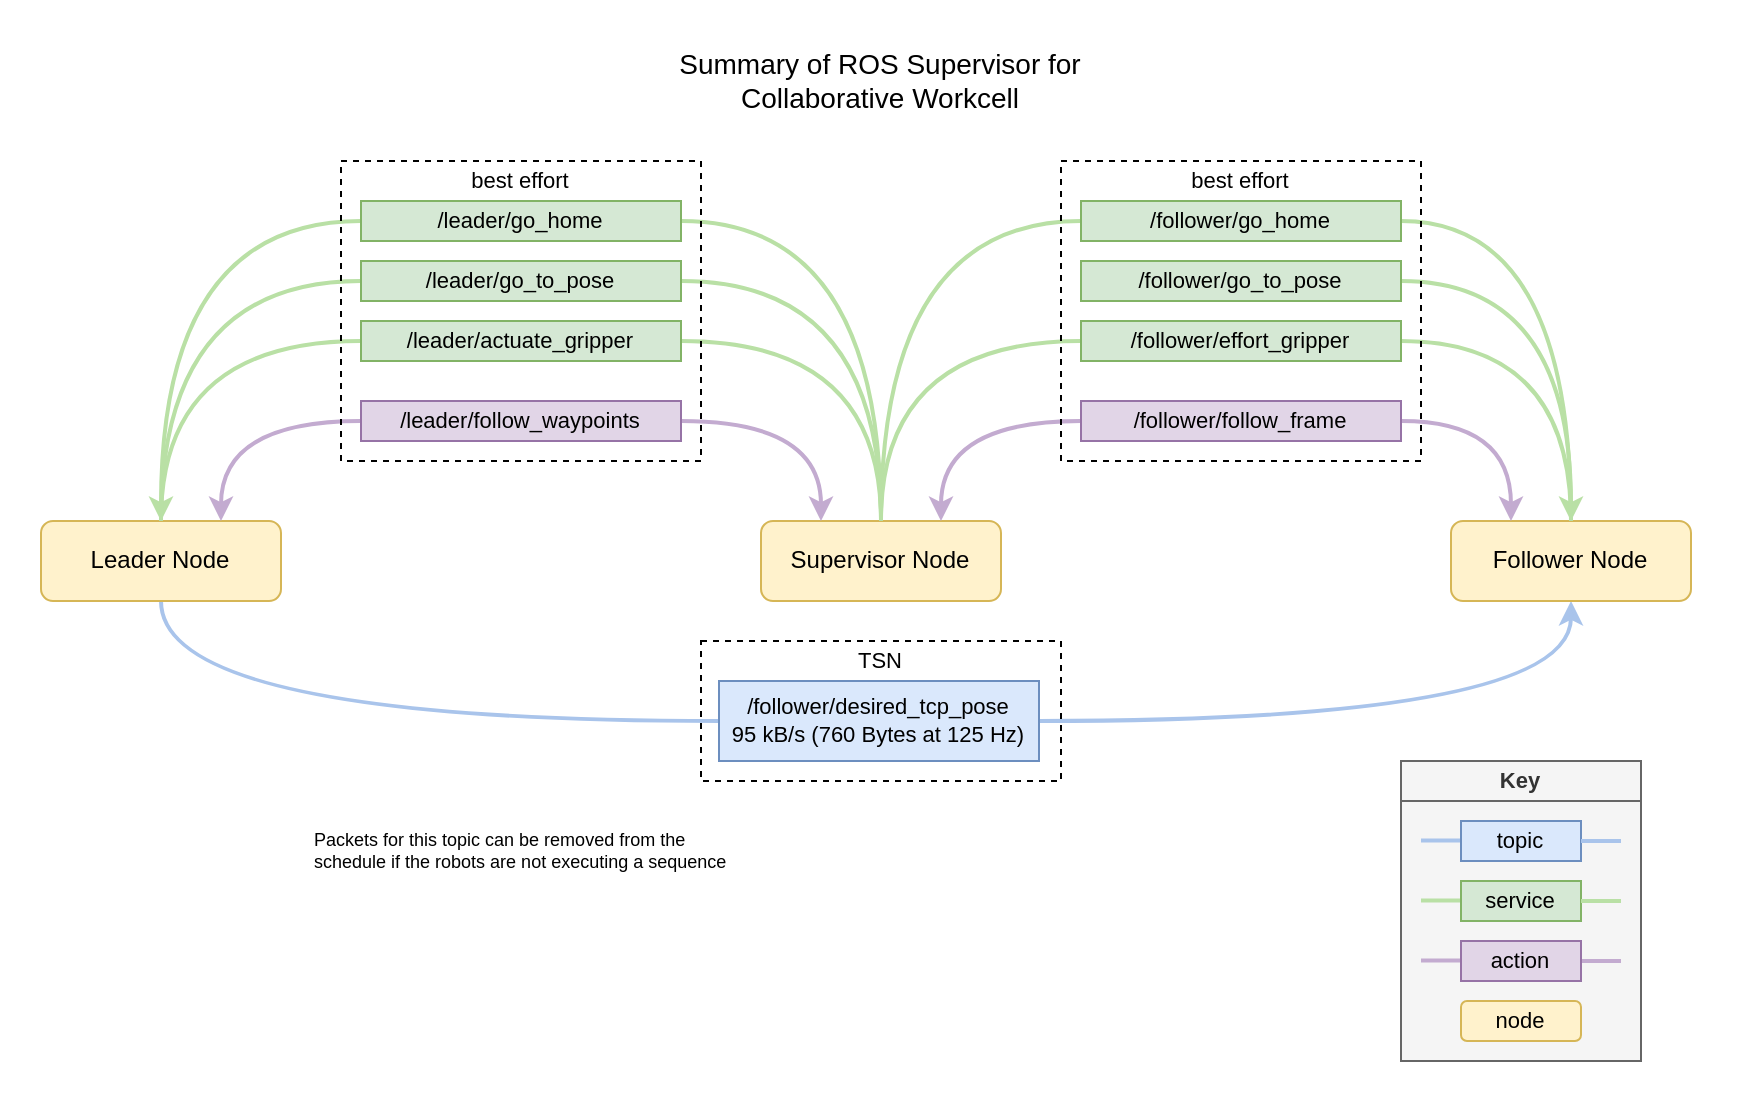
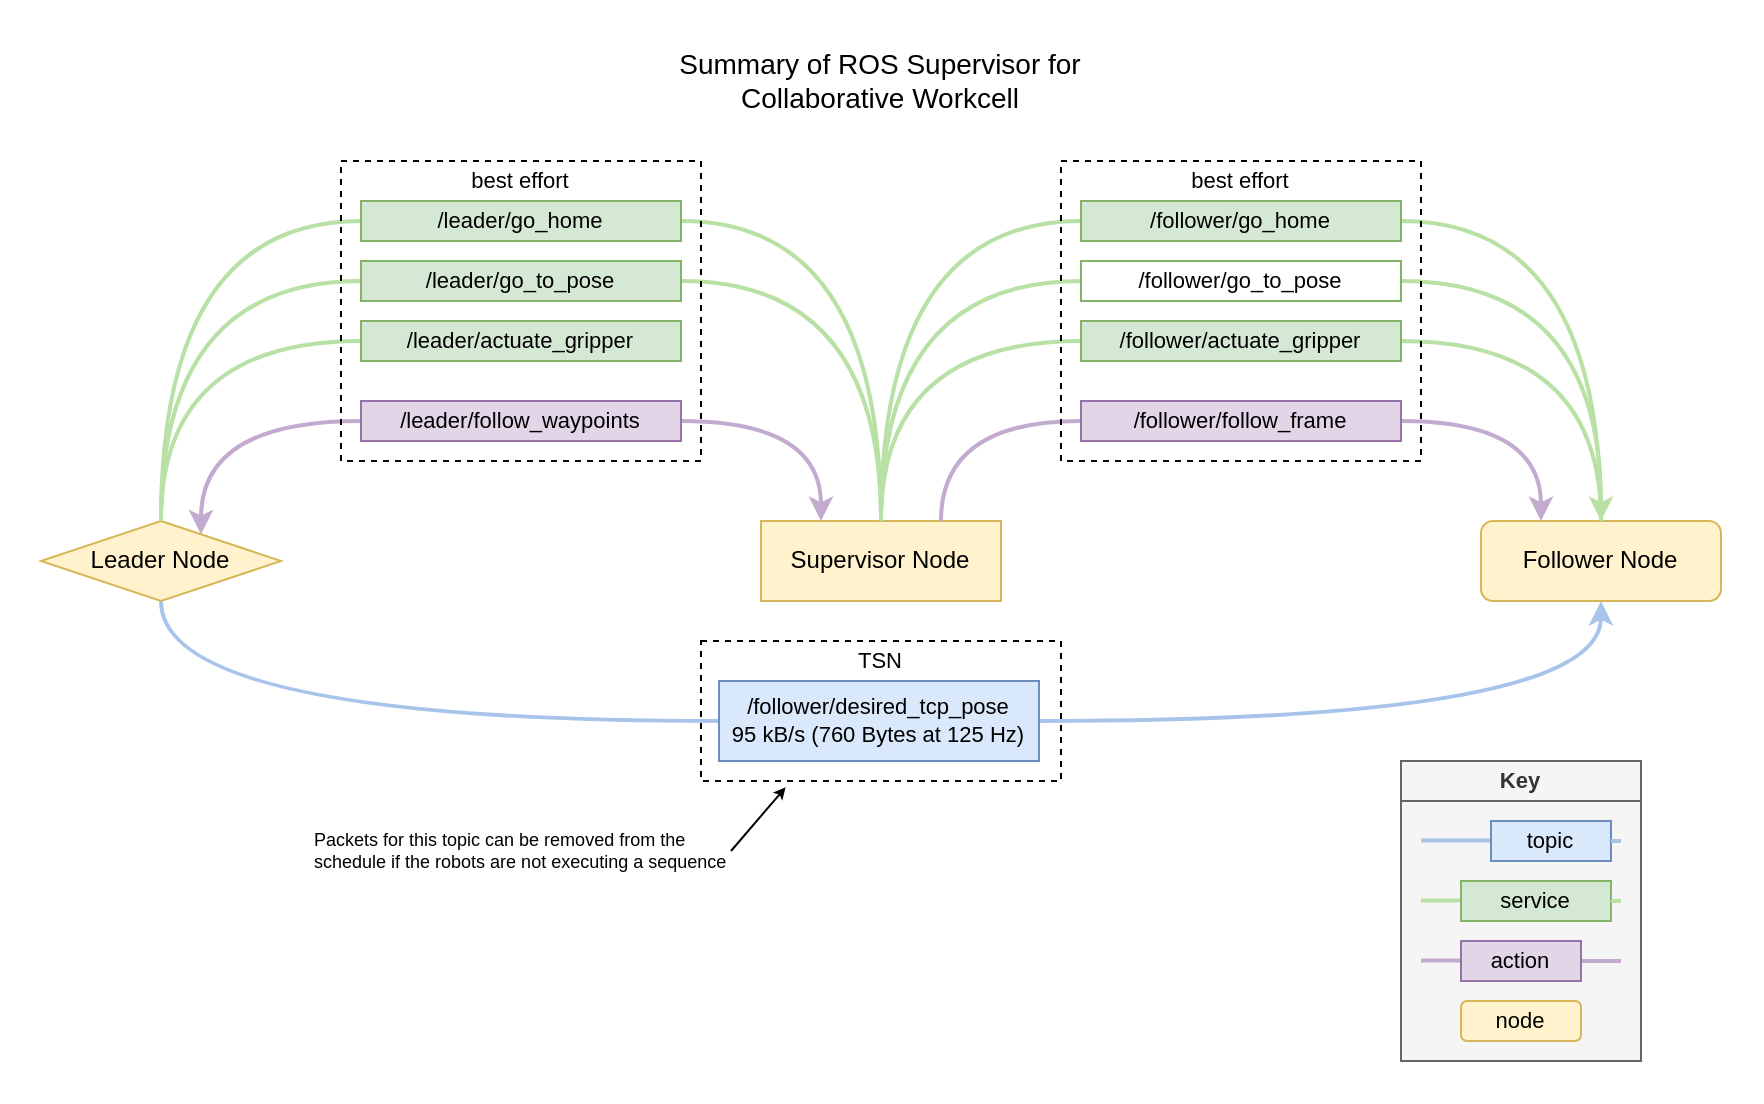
- <mxCell id="12" value="/follower/go_to_pose" style="rounded=0;whiteSpace=wrap;html=1;fontSize=11;verticalAlign=middle;fillColor=#d5e8d4;strokeColor=#82b366;" vertex="1" parent="1"><mxGeometry x="540" y="130" width="160" height="20" as="geometry" /></mxCell>
+ <mxCell id="12" value="/follower/go_to_pose" style="rounded=0;whiteSpace=wrap;html=1;fontSize=11;verticalAlign=middle;fillColor=#ffffff;strokeColor=#82b366;" vertex="1" parent="1"><mxGeometry x="540" y="130" width="160" height="20" as="geometry" /></mxCell>
+ <mxCell id="10" style="edgeStyle=orthogonalEdgeStyle;curved=1;rounded=0;orthogonalLoop=1;jettySize=auto;html=1;exitX=0;exitY=0.5;exitDx=0;exitDy=0;entryX=0.5;entryY=0;entryDx=0;entryDy=0;fontSize=11;endArrow=none;endFill=0;strokeColor=#B9E0A5;strokeWidth=2;" edge="1" parent="1" source="12" target="2"><mxGeometry relative="1" as="geometry" /></mxCell>
- <mxCell id="20" style="edgeStyle=orthogonalEdgeStyle;curved=1;rounded=0;orthogonalLoop=1;jettySize=auto;html=1;exitX=0;exitY=0.5;exitDx=0;exitDy=0;entryX=0.5;entryY=0;entryDx=0;entryDy=0;fontSize=11;endArrow=classic;endFill=1;strokeColor=#B9E0A5;strokeWidth=2;" edge="1" parent="1" source="21" target="4"><mxGeometry relative="1" as="geometry" /></mxCell>
+ <mxCell id="20" style="edgeStyle=orthogonalEdgeStyle;curved=1;rounded=0;orthogonalLoop=1;jettySize=auto;html=1;exitX=0;exitY=0.5;exitDx=0;exitDy=0;entryX=0.5;entryY=0;entryDx=0;entryDy=0;fontSize=11;endArrow=none;endFill=1;strokeColor=#B9E0A5;strokeWidth=2;" edge="1" parent="1" source="21" target="4"><mxGeometry relative="1" as="geometry" /></mxCell>
- <mxCell id="15" value="/follower/effort_gripper" style="rounded=0;whiteSpace=wrap;html=1;fontSize=11;verticalAlign=middle;fillColor=#d5e8d4;strokeColor=#82b366;" vertex="1" parent="1"><mxGeometry x="540" y="160" width="160" height="20" as="geometry" /></mxCell>
+ <mxCell id="15" value="/follower/actuate_gripper" style="rounded=0;whiteSpace=wrap;html=1;fontSize=11;verticalAlign=middle;fillColor=#d5e8d4;strokeColor=#82b366;" vertex="1" parent="1"><mxGeometry x="540" y="160" width="160" height="20" as="geometry" /></mxCell>
- <mxCell id="25" style="edgeStyle=orthogonalEdgeStyle;curved=1;rounded=0;orthogonalLoop=1;jettySize=auto;html=1;exitX=1;exitY=0.5;exitDx=0;exitDy=0;entryX=0.5;entryY=0;entryDx=0;entryDy=0;fontSize=11;endArrow=none;endFill=0;strokeColor=#B9E0A5;strokeWidth=2;" edge="1" parent="1" source="27" target="2"><mxGeometry relative="1" as="geometry" /></mxCell>
- <mxCell id="16" style="edgeStyle=orthogonalEdgeStyle;curved=1;rounded=0;orthogonalLoop=1;jettySize=auto;html=1;exitX=0;exitY=0.5;exitDx=0;exitDy=0;entryX=0.75;entryY=0;entryDx=0;entryDy=0;fontSize=11;endArrow=classic;endFill=1;strokeWidth=2;strokeColor=#C3ABD0;startArrow=none;startFill=0;" edge="1" parent="1" source="18" target="2"><mxGeometry relative="1" as="geometry" /></mxCell>
+ <mxCell id="16" style="edgeStyle=orthogonalEdgeStyle;curved=1;rounded=0;orthogonalLoop=1;jettySize=auto;html=1;exitX=0;exitY=0.5;exitDx=0;exitDy=0;entryX=0.75;entryY=0;entryDx=0;entryDy=0;fontSize=11;endArrow=none;endFill=1;strokeWidth=2;strokeColor=#C3ABD0;startArrow=none;startFill=0;" edge="1" parent="1" source="18" target="2"><mxGeometry relative="1" as="geometry" /></mxCell>
- <mxCell id="4" value="Leader Node" style="rounded=1;whiteSpace=wrap;html=1;fillColor=#fff2cc;strokeColor=#d6b656;" vertex="1" parent="1"><mxGeometry x="20" y="260" width="120" height="40" as="geometry" /></mxCell>
+ <mxCell id="4" value="Leader Node" style="rhombus;whiteSpace=wrap;html=1;fillColor=#fff2cc;strokeColor=#d6b656;" vertex="1" parent="1"><mxGeometry x="20" y="260" width="120" height="40" as="geometry" /></mxCell>
- <mxCell id="2" value="Supervisor Node" style="rounded=1;whiteSpace=wrap;html=1;fillColor=#fff2cc;strokeColor=#d6b656;" vertex="1" parent="1"><mxGeometry x="380" y="260" width="120" height="40" as="geometry" /></mxCell>
+ <mxCell id="2" value="Supervisor Node" style="whiteSpace=wrap;html=1;fillColor=#fff2cc;strokeColor=#d6b656;rounded=0;" vertex="1" parent="1"><mxGeometry x="380" y="260" width="120" height="40" as="geometry" /></mxCell>
- <mxCell id="6" value="Follower Node" style="rounded=1;whiteSpace=wrap;html=1;fillColor=#fff2cc;strokeColor=#d6b656;" vertex="1" parent="1"><mxGeometry x="725" y="260" width="120" height="40" as="geometry" /></mxCell>
+ <mxCell id="6" value="Follower Node" style="rounded=1;whiteSpace=wrap;html=1;fillColor=#fff2cc;strokeColor=#d6b656;" vertex="1" parent="1"><mxGeometry x="740" y="260" width="120" height="40" as="geometry" /></mxCell>
+ <mxCell id="49" style="rounded=0;orthogonalLoop=1;jettySize=auto;html=1;exitX=1;exitY=0.5;exitDx=0;exitDy=0;fontSize=9;startArrow=none;startFill=0;endArrow=classic;endFill=1;strokeColor=#000000;strokeWidth=1;entryX=0.235;entryY=1.045;entryDx=0;entryDy=0;endSize=3;startSize=3;entryPerimeter=0;" edge="1" parent="1" source="50" target="48"><mxGeometry relative="1" as="geometry"><mxPoint x="410" y="400" as="targetPoint" /></mxGeometry></mxCell>
- <mxCell id="35" value="topic" style="rounded=0;whiteSpace=wrap;html=1;fontSize=11;verticalAlign=middle;fillColor=#dae8fc;strokeColor=#6c8ebf;" vertex="1" parent="32"><mxGeometry x="30" y="30" width="60" height="20" as="geometry" /></mxCell>
+ <mxCell id="35" value="topic" style="rounded=0;whiteSpace=wrap;html=1;fontSize=11;verticalAlign=middle;fillColor=#dae8fc;strokeColor=#6c8ebf;" vertex="1" parent="32"><mxGeometry x="45" y="30" width="60" height="20" as="geometry" /></mxCell>
- <mxCell id="37" value="service" style="rounded=0;whiteSpace=wrap;html=1;fontSize=11;verticalAlign=middle;fillColor=#d5e8d4;strokeColor=#82b366;" vertex="1" parent="32"><mxGeometry x="30" y="60" width="60" height="20" as="geometry" /></mxCell>
+ <mxCell id="37" value="service" style="rounded=0;whiteSpace=wrap;html=1;fontSize=11;verticalAlign=middle;fillColor=#d5e8d4;strokeColor=#82b366;" vertex="1" parent="32"><mxGeometry x="30" y="60" width="75" height="20" as="geometry" /></mxCell>
